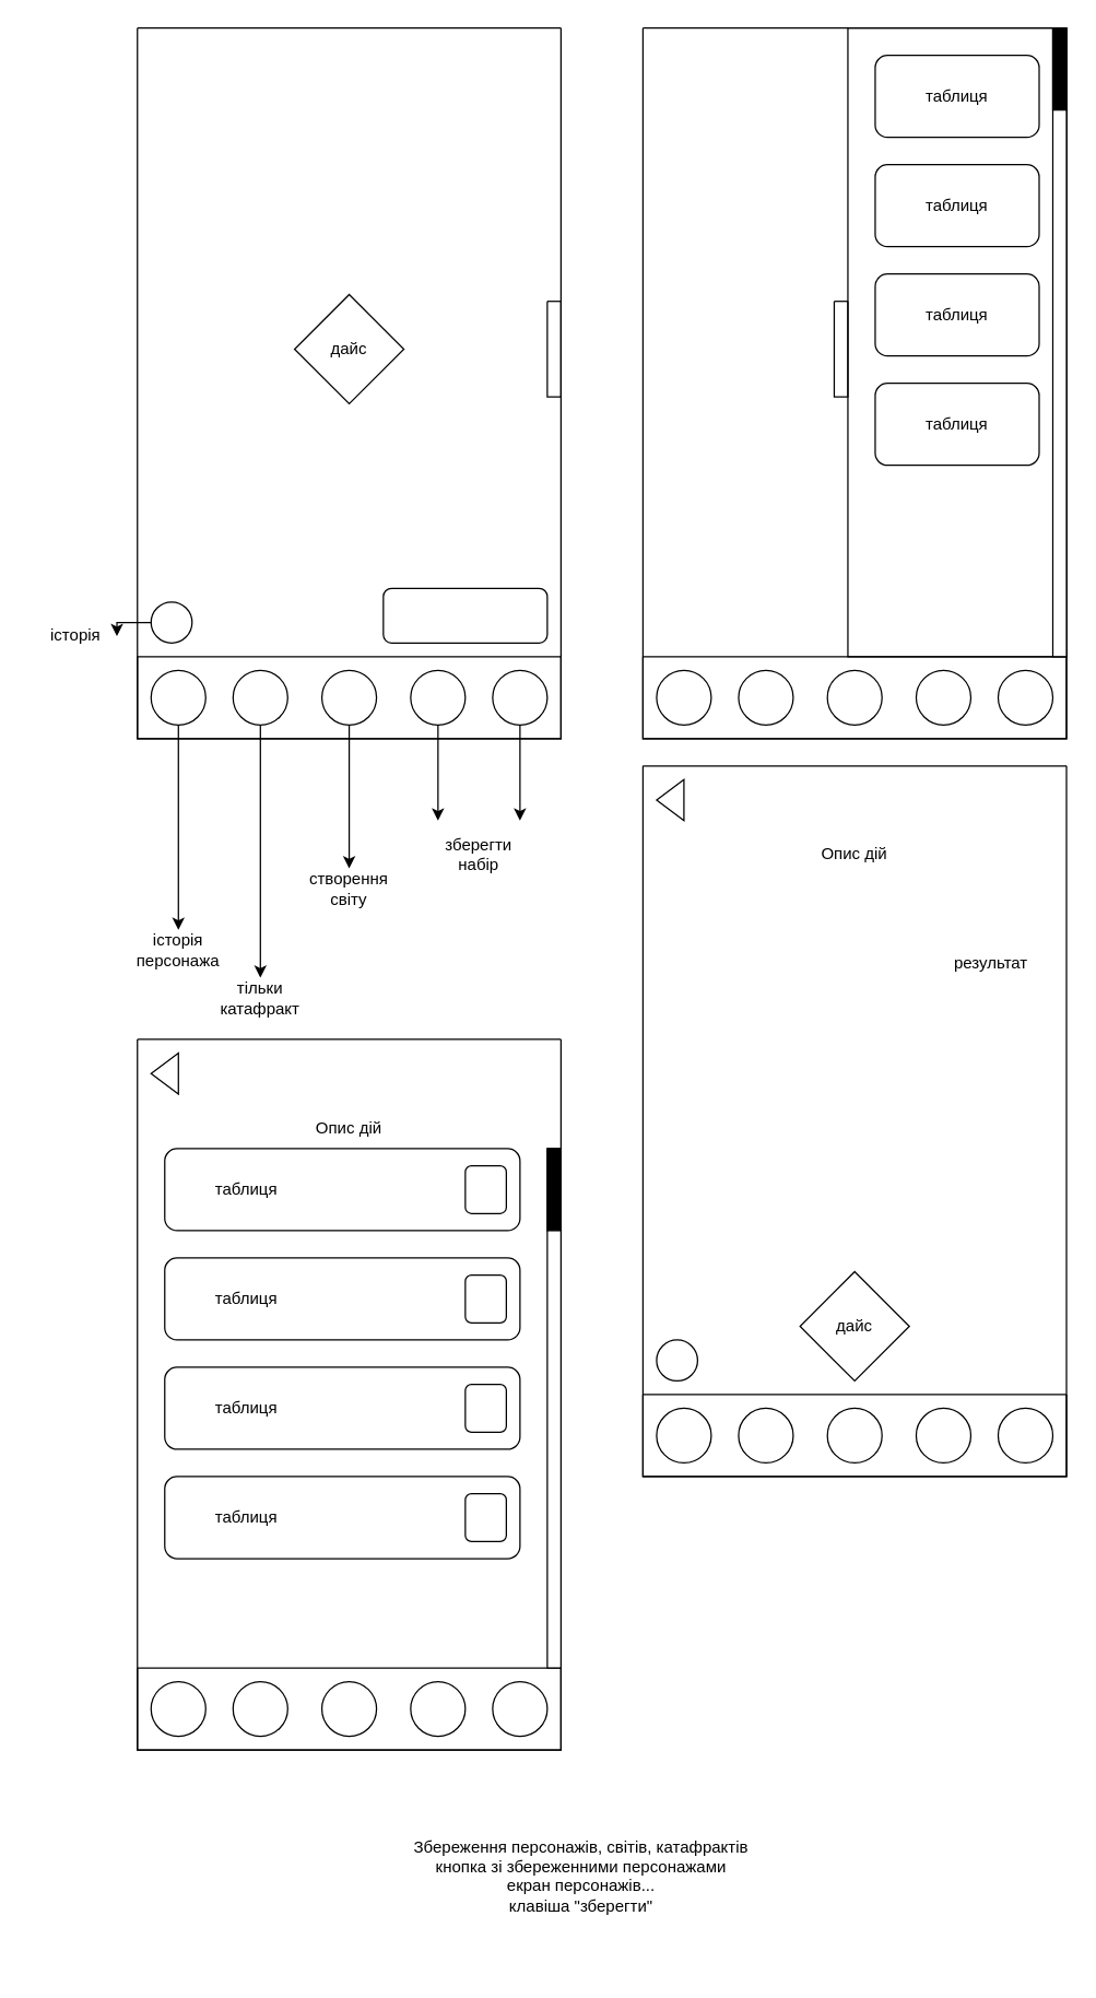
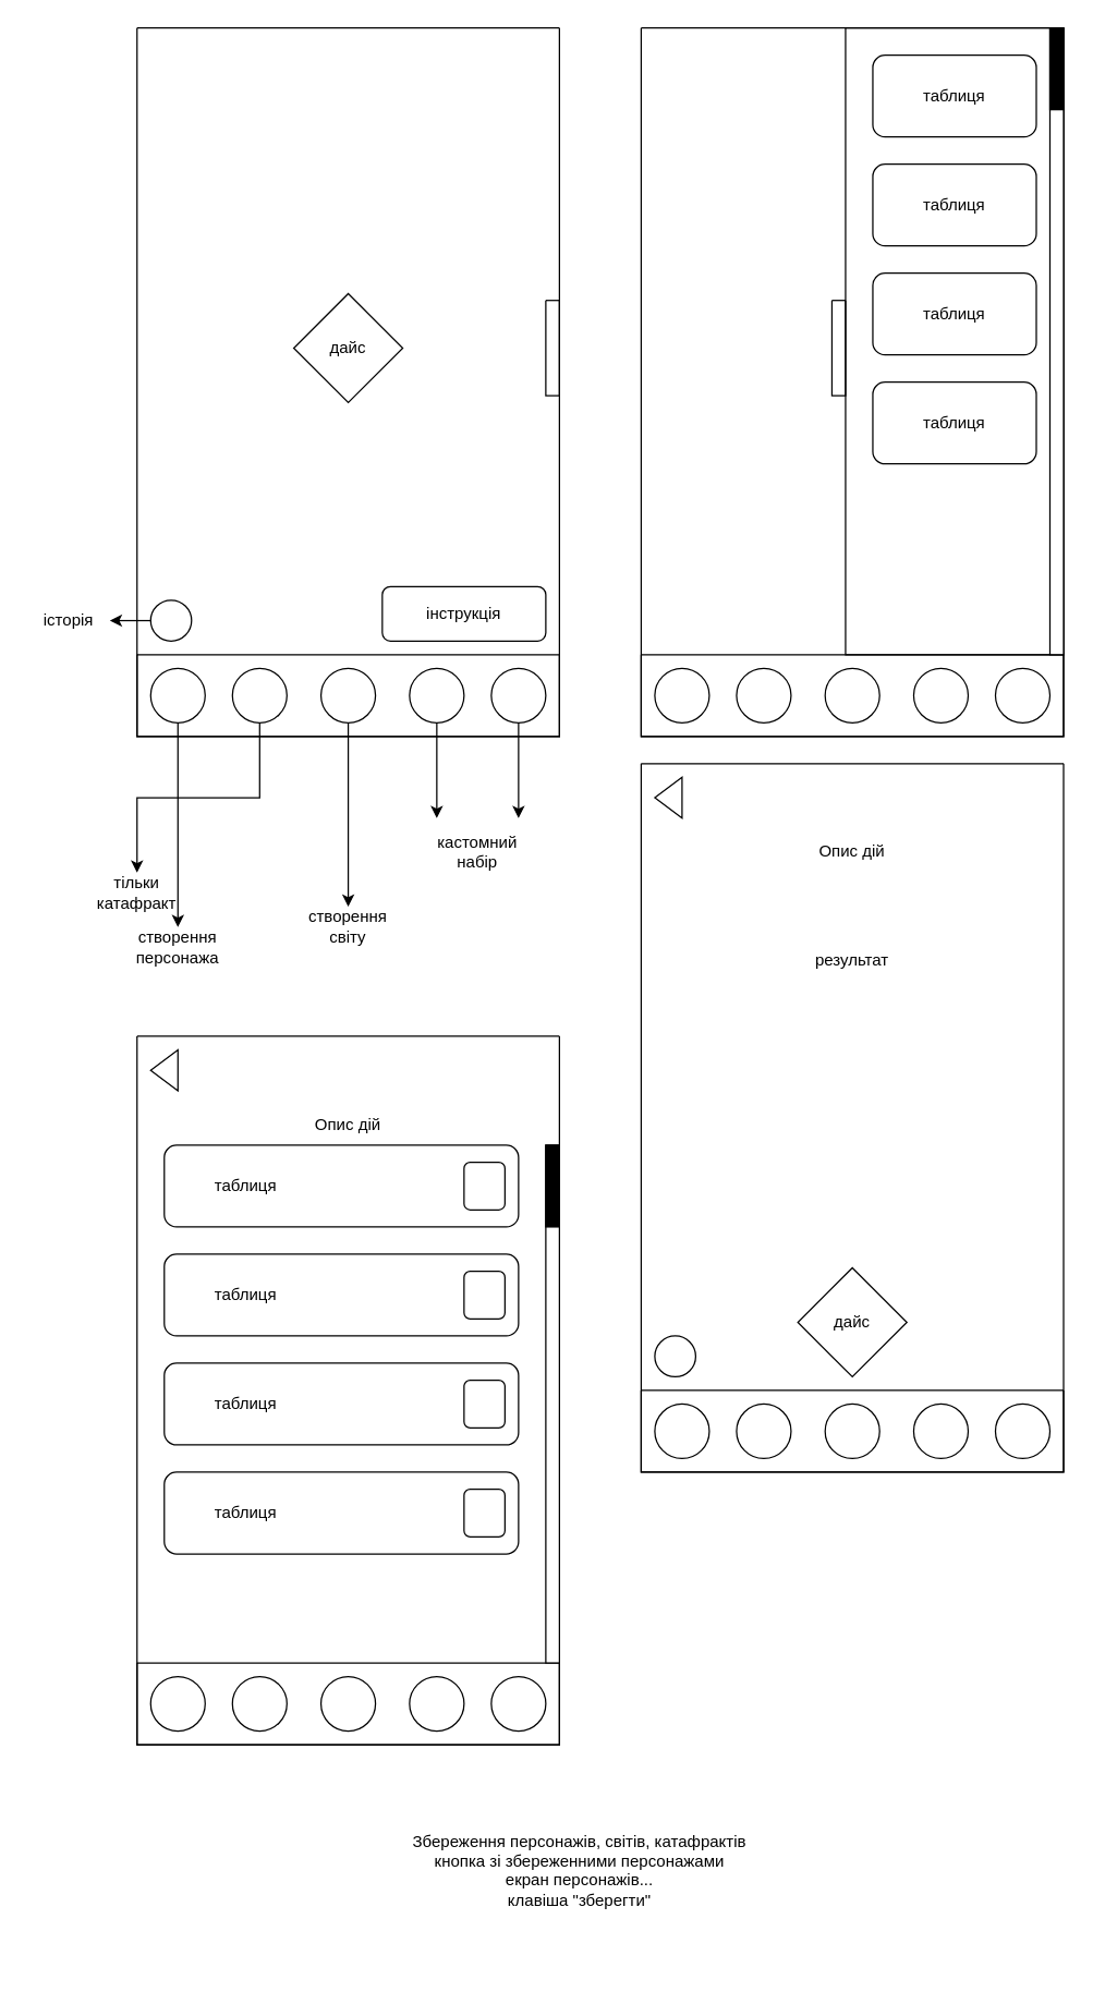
+ <mxCell id="15" value="інструкція" style="text;html=1;align=center;verticalAlign=middle;whiteSpace=wrap;rounded=0;" vertex="1" parent="2"><mxGeometry x="210" y="415" width="60" height="30" as="geometry" /></mxCell>
- <mxCell id="43" value="історія" style="text;html=1;align=center;verticalAlign=middle;whiteSpace=wrap;rounded=0;" vertex="1" parent="1"><mxGeometry x="25" y="450" width="60" height="30" as="geometry" /></mxCell>
+ <mxCell id="43" value="історія" style="text;html=1;align=center;verticalAlign=middle;whiteSpace=wrap;rounded=0;" vertex="1" parent="1"><mxGeometry y="440" width="60" height="30" as="geometry" x="20" /></mxCell>
- <mxCell id="42" value="зберегти набір" style="text;html=1;align=center;verticalAlign=middle;whiteSpace=wrap;rounded=0;" vertex="1" parent="1"><mxGeometry x="320" y="610" width="60" height="30" as="geometry" /></mxCell>
+ <mxCell id="42" value="кастомний набір" style="text;html=1;align=center;verticalAlign=middle;whiteSpace=wrap;rounded=0;" vertex="1" parent="1"><mxGeometry x="320" y="610" width="60" height="30" as="geometry" /></mxCell>
- <mxCell id="39" value="створення світу" style="text;html=1;align=center;verticalAlign=middle;whiteSpace=wrap;rounded=0;" vertex="1" parent="1"><mxGeometry x="225" y="635" width="60" height="30" as="geometry" /></mxCell>
+ <mxCell id="39" value="створення світу" style="text;html=1;align=center;verticalAlign=middle;whiteSpace=wrap;rounded=0;" vertex="1" parent="1"><mxGeometry x="225" y="665" width="60" height="30" as="geometry" /></mxCell>
- <mxCell id="36" value="історія персонажа" style="text;html=1;align=center;verticalAlign=middle;whiteSpace=wrap;rounded=0;" vertex="1" parent="1"><mxGeometry x="100" y="680" width="60" height="30" as="geometry" /></mxCell>
+ <mxCell id="36" value="створення персонажа" style="text;html=1;align=center;verticalAlign=middle;whiteSpace=wrap;rounded=0;" vertex="1" parent="1"><mxGeometry x="100" y="680" width="60" height="30" as="geometry" /></mxCell>
- <mxCell id="55" value="результат" style="text;html=1;align=center;verticalAlign=middle;whiteSpace=wrap;rounded=0;" vertex="1" parent="44"><mxGeometry x="225" y="130" width="60" height="30" as="geometry" /></mxCell>
+ <mxCell id="55" value="результат" style="text;html=1;align=center;verticalAlign=middle;whiteSpace=wrap;rounded=0;" vertex="1" parent="44"><mxGeometry x="125" y="130" width="60" height="30" as="geometry" /></mxCell>
- <mxCell id="37" value="тільки катафракт" style="text;html=1;align=center;verticalAlign=middle;whiteSpace=wrap;rounded=0;" vertex="1" parent="1"><mxGeometry x="160" y="715" width="60" height="30" as="geometry" /></mxCell>
+ <mxCell id="37" value="тільки катафракт" style="text;html=1;align=center;verticalAlign=middle;whiteSpace=wrap;rounded=0;" vertex="1" parent="1"><mxGeometry x="70" y="640" width="60" height="30" as="geometry" /></mxCell>
